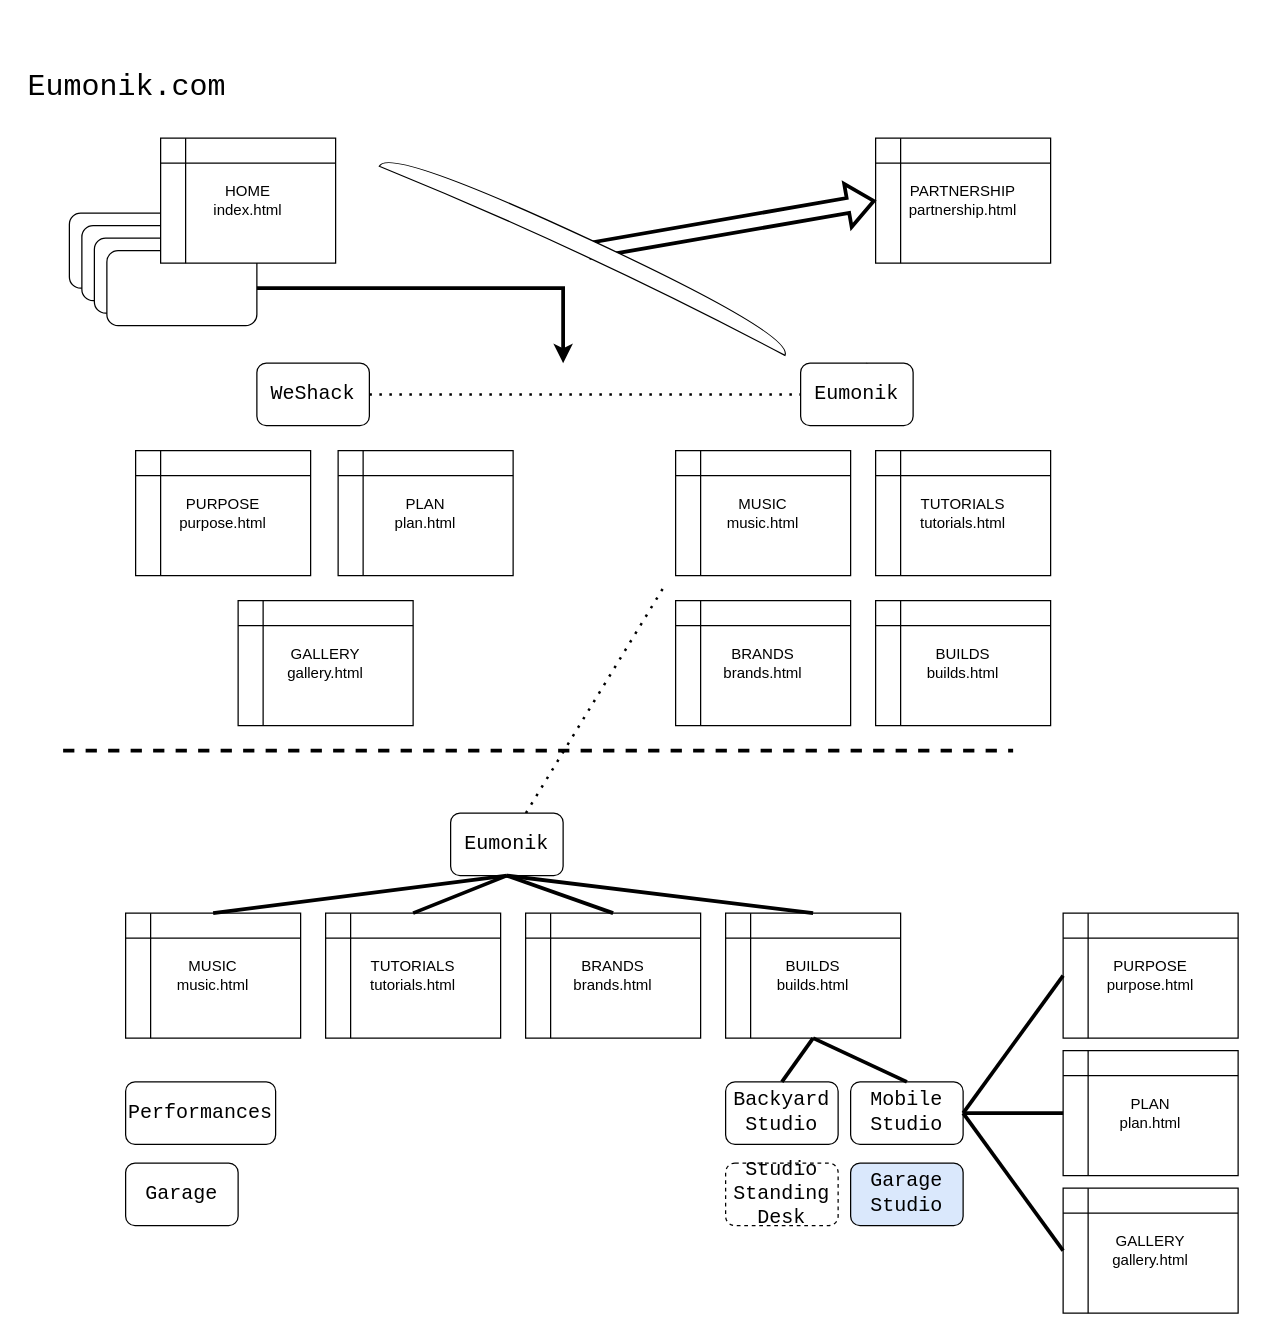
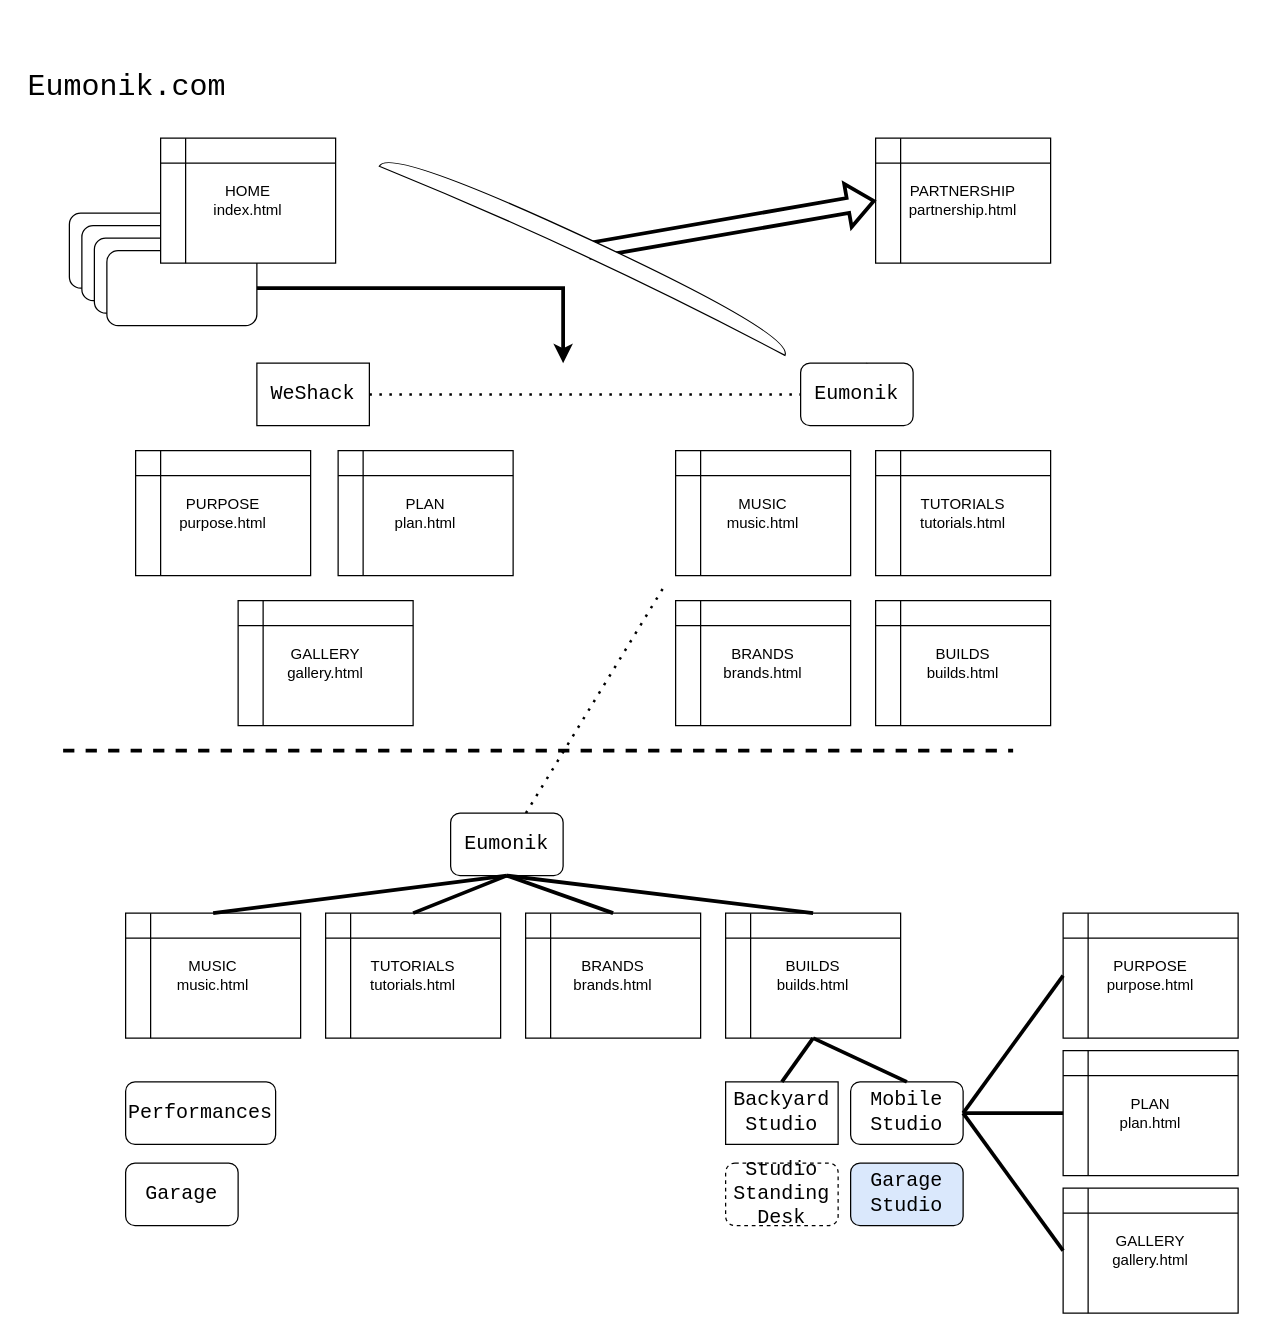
- <mxCell id="22" value="&lt;font style=&quot;font-size: 16px&quot;&gt;WeShack&lt;/font&gt;" style="rounded=1;whiteSpace=wrap;html=1;fontFamily=Courier New;fontSize=12;" vertex="1" parent="1"><mxGeometry x="205" y="290" width="90" height="50" as="geometry" /></mxCell>
+ <mxCell id="22" value="&lt;font style=&quot;font-size: 16px&quot;&gt;WeShack&lt;/font&gt;" style="whiteSpace=wrap;html=1;fontFamily=Courier New;fontSize=12;rounded=0;" vertex="1" parent="1"><mxGeometry x="205" y="290" width="90" height="50" as="geometry" /></mxCell>
- <mxCell id="42" value="&lt;font style=&quot;font-size: 16px&quot;&gt;Backyard&lt;br&gt;Studio&lt;br&gt;&lt;/font&gt;" style="rounded=1;whiteSpace=wrap;html=1;fontFamily=Courier New;fontSize=12;" vertex="1" parent="1"><mxGeometry x="580" y="865" width="90" height="50" as="geometry" /></mxCell>
+ <mxCell id="42" value="&lt;font style=&quot;font-size: 16px&quot;&gt;Backyard&lt;br&gt;Studio&lt;br&gt;&lt;/font&gt;" style="whiteSpace=wrap;html=1;fontFamily=Courier New;fontSize=12;rounded=0;" vertex="1" parent="1"><mxGeometry x="580" y="865" width="90" height="50" as="geometry" /></mxCell>
